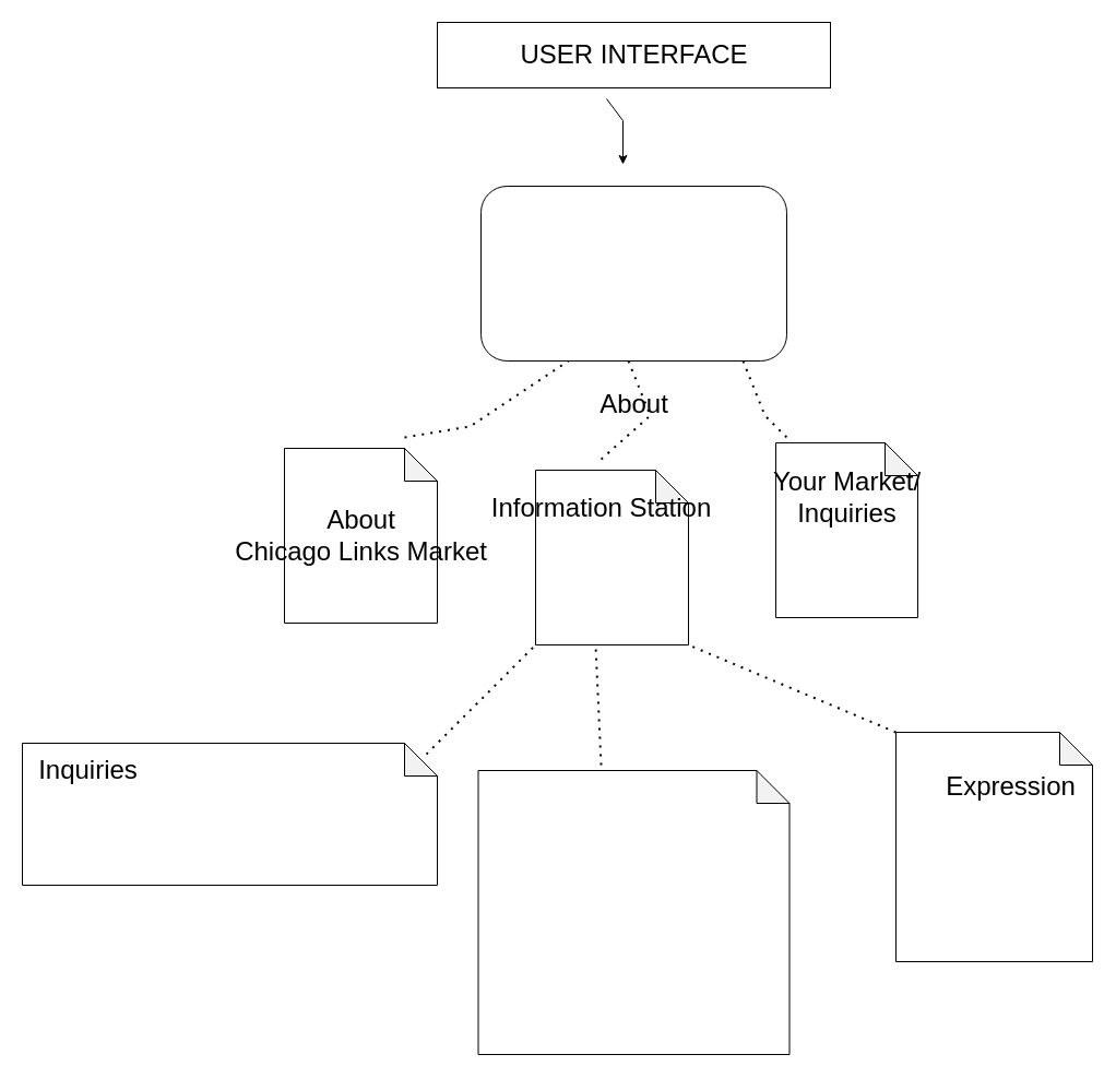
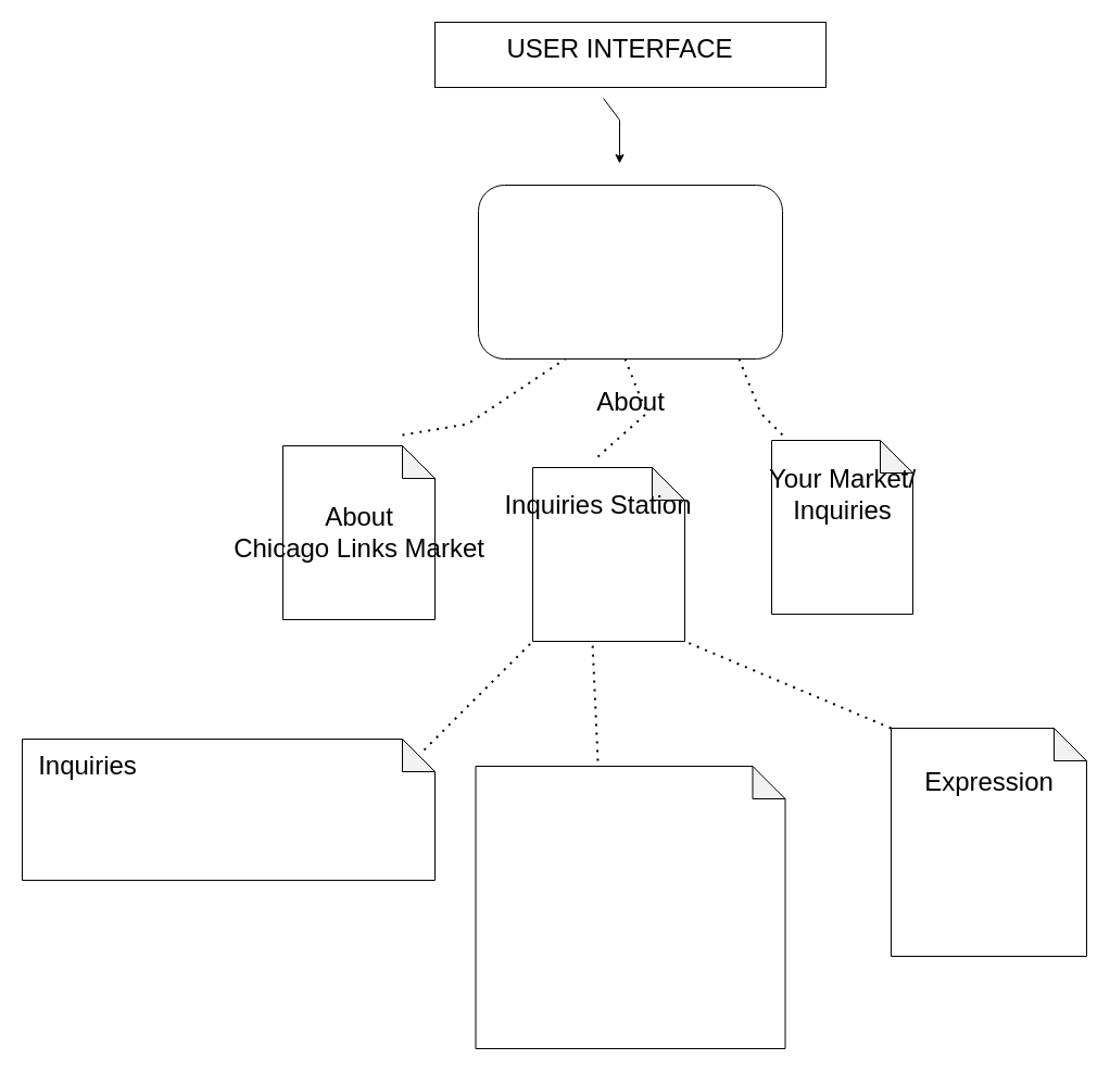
- <mxCell id="3" value="&lt;font style=&quot;font-size: 24px&quot;&gt;USER INTERFACE&lt;/font&gt;" style="text;html=1;resizable=0;autosize=1;align=center;verticalAlign=middle;points=[];fillColor=none;strokeColor=none;rounded=0;" vertex="1" parent="1"><mxGeometry x="470" y="40" width="220" height="20" as="geometry" /></mxCell>
+ <mxCell id="3" value="&lt;font style=&quot;font-size: 24px&quot;&gt;USER INTERFACE&lt;/font&gt;" style="text;html=1;resizable=0;autosize=1;align=center;verticalAlign=middle;points=[];fillColor=none;strokeColor=none;rounded=0;" vertex="1" parent="1"><mxGeometry x="460" y="35" width="220" height="20" as="geometry" /></mxCell>
- <mxCell id="14" value="Information Station" style="text;html=1;resizable=0;autosize=1;align=center;verticalAlign=middle;points=[];fillColor=none;strokeColor=none;rounded=0;fontSize=24;" vertex="1" parent="1"><mxGeometry x="440" y="450" width="220" height="30" as="geometry" /></mxCell>
+ <mxCell id="14" value="Inquiries Station" style="text;html=1;resizable=0;autosize=1;align=center;verticalAlign=middle;points=[];fillColor=none;strokeColor=none;rounded=0;fontSize=24;" vertex="1" parent="1"><mxGeometry x="440" y="450" width="220" height="30" as="geometry" /></mxCell>
- <mxCell id="23" value="Expression" style="text;html=1;resizable=0;autosize=1;align=center;verticalAlign=middle;points=[];fillColor=none;strokeColor=none;rounded=0;fontSize=24;" vertex="1" parent="1"><mxGeometry x="860" y="705" width="130" height="30" as="geometry" /></mxCell>
+ <mxCell id="23" value="Expression" style="text;html=1;resizable=0;autosize=1;align=center;verticalAlign=middle;points=[];fillColor=none;strokeColor=none;rounded=0;fontSize=24;" vertex="1" parent="1"><mxGeometry x="845" y="705" width="130" height="30" as="geometry" /></mxCell>
